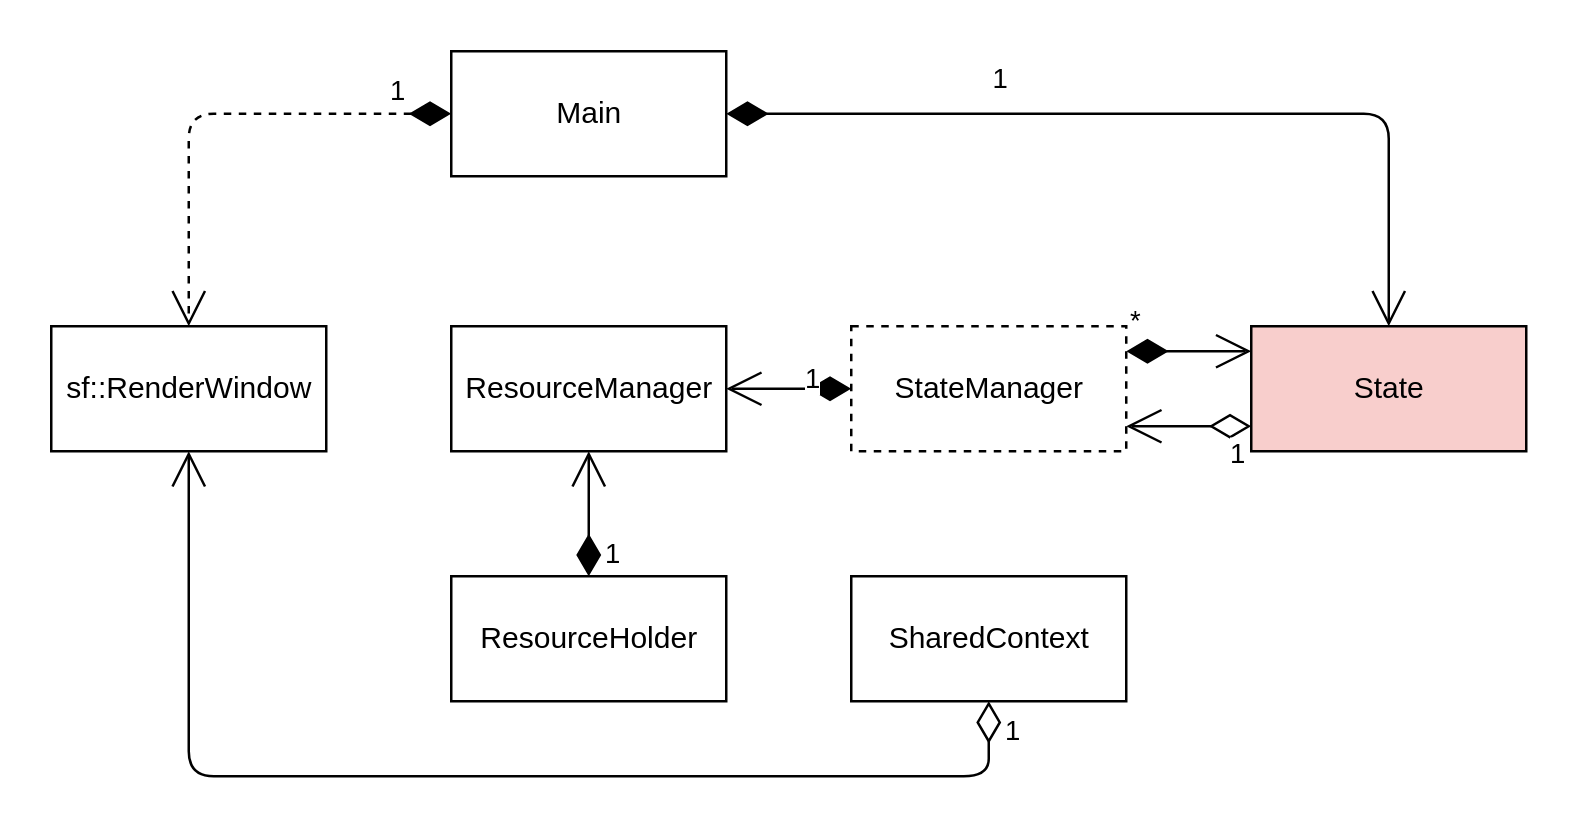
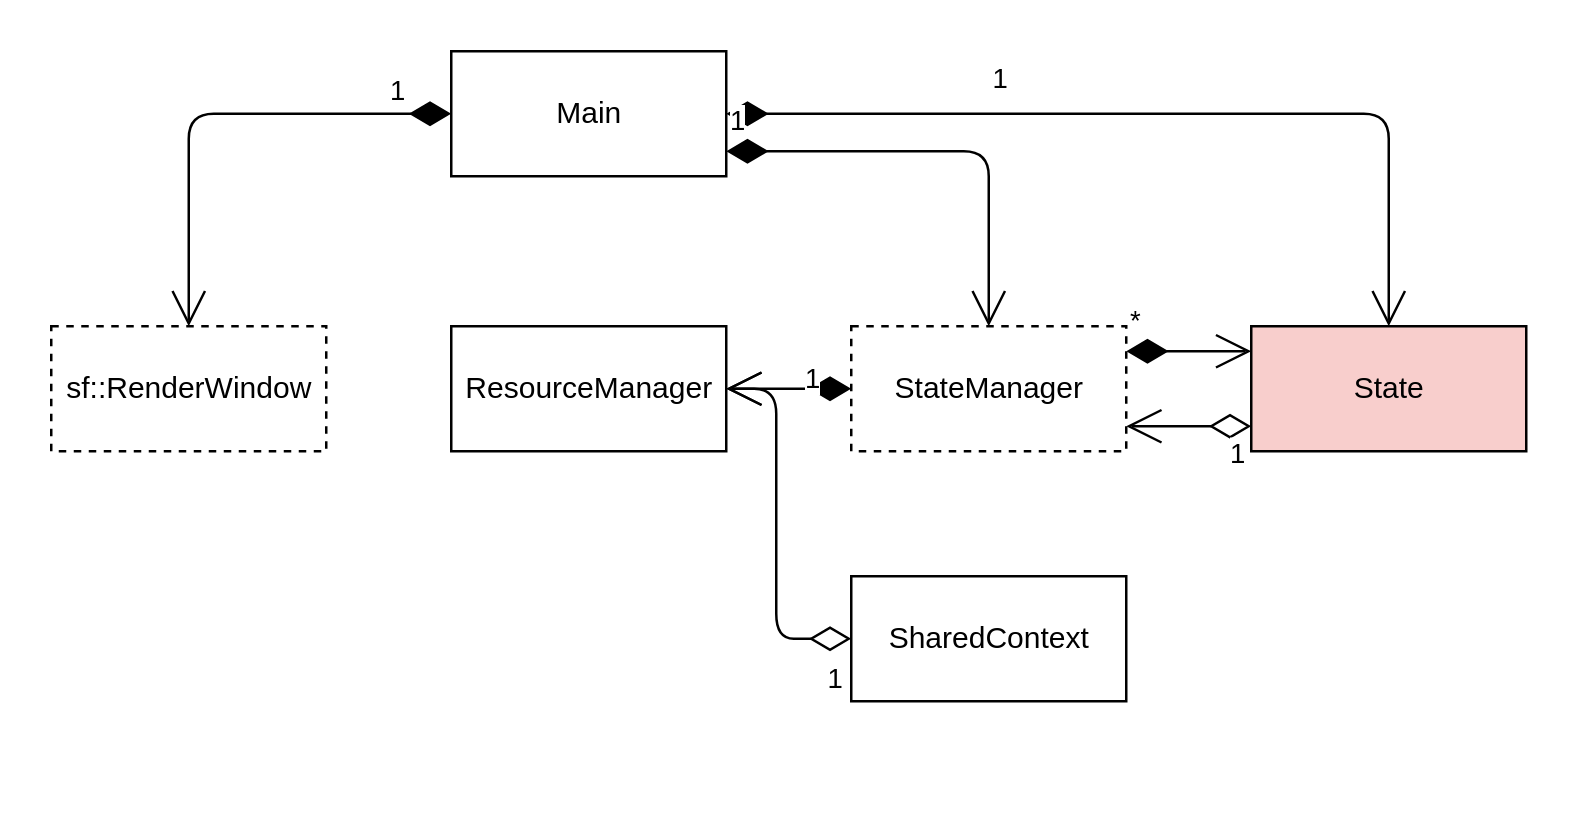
- <mxCell id="6" value="1" style="endArrow=open;html=1;endSize=12;startArrow=diamondThin;startSize=14;startFill=1;edgeStyle=orthogonalEdgeStyle;align=left;verticalAlign=bottom;strokeWidth=1;dashed=1;" parent="1" source="2" target="3" edge="1"><mxGeometry x="-0.727" relative="1" as="geometry"><mxPoint x="200" y="120" as="sourcePoint" /><mxPoint x="360" y="120" as="targetPoint" /><mxPoint as="offset" /></mxGeometry></mxCell>
+ <mxCell id="6" value="1" style="endArrow=open;html=1;endSize=12;startArrow=diamondThin;startSize=14;startFill=1;edgeStyle=orthogonalEdgeStyle;align=left;verticalAlign=bottom;strokeWidth=1;" parent="1" source="2" target="3" edge="1"><mxGeometry x="-0.727" relative="1" as="geometry"><mxPoint x="200" y="120" as="sourcePoint" /><mxPoint x="360" y="120" as="targetPoint" /><mxPoint as="offset" /></mxGeometry></mxCell>
+ <mxCell id="8" value="1" style="endArrow=open;html=1;endSize=12;startArrow=diamondThin;startSize=14;startFill=1;edgeStyle=orthogonalEdgeStyle;align=left;verticalAlign=bottom;strokeWidth=1;" parent="1" source="2" target="5" edge="1"><mxGeometry x="-1" y="3" relative="1" as="geometry"><mxPoint x="330" y="90" as="sourcePoint" /><mxPoint x="490" y="90" as="targetPoint" /><Array as="points"><mxPoint x="395" y="60" /></Array></mxGeometry></mxCell>
- <mxCell id="3" value="sf::RenderWindow" style="html=1;rounded=0;shadow=0;glass=0;comic=0;" parent="1" vertex="1"><mxGeometry x="20" y="130" width="110" height="50" as="geometry" /></mxCell>
+ <mxCell id="3" value="sf::RenderWindow" style="html=1;rounded=0;shadow=0;glass=0;comic=0;dashed=1;" parent="1" vertex="1"><mxGeometry x="20" y="130" width="110" height="50" as="geometry" /></mxCell>
- <mxCell id="10" value="1" style="endArrow=open;html=1;endSize=12;startArrow=diamondThin;startSize=14;startFill=1;edgeStyle=orthogonalEdgeStyle;align=left;verticalAlign=bottom;strokeWidth=1;" parent="1" source="9" target="4" edge="1"><mxGeometry x="-1" y="-5" relative="1" as="geometry"><mxPoint x="360" y="220" as="sourcePoint" /><mxPoint x="520" y="220" as="targetPoint" /><mxPoint as="offset" /></mxGeometry></mxCell>
+ <mxCell id="13" value="1" style="endArrow=open;html=1;endSize=12;startArrow=diamondThin;startSize=14;startFill=0;edgeStyle=orthogonalEdgeStyle;align=left;verticalAlign=bottom;strokeWidth=1;" parent="1" source="11" target="4" edge="1"><mxGeometry x="-0.857" y="25" relative="1" as="geometry"><mxPoint x="130" y="310" as="sourcePoint" /><mxPoint x="290" y="310" as="targetPoint" /><Array as="points"><mxPoint x="310" y="255" /><mxPoint x="310" y="155" /></Array><mxPoint as="offset" /></mxGeometry></mxCell>
- <mxCell id="9" value="ResourceHolder" style="html=1;rounded=0;shadow=0;glass=0;comic=0;" parent="1" vertex="1"><mxGeometry x="180" y="230" width="110" height="50" as="geometry" /></mxCell>
- <mxCell id="14" value="1" style="endArrow=open;html=1;endSize=12;startArrow=diamondThin;startSize=14;startFill=0;edgeStyle=orthogonalEdgeStyle;align=left;verticalAlign=bottom;strokeWidth=1;" parent="1" source="11" target="3" edge="1"><mxGeometry x="-0.913" y="5" relative="1" as="geometry"><mxPoint x="400" y="330" as="sourcePoint" /><mxPoint x="560" y="330" as="targetPoint" /><Array as="points"><mxPoint x="395" y="310" /><mxPoint x="75" y="310" /></Array><mxPoint as="offset" /></mxGeometry></mxCell>
